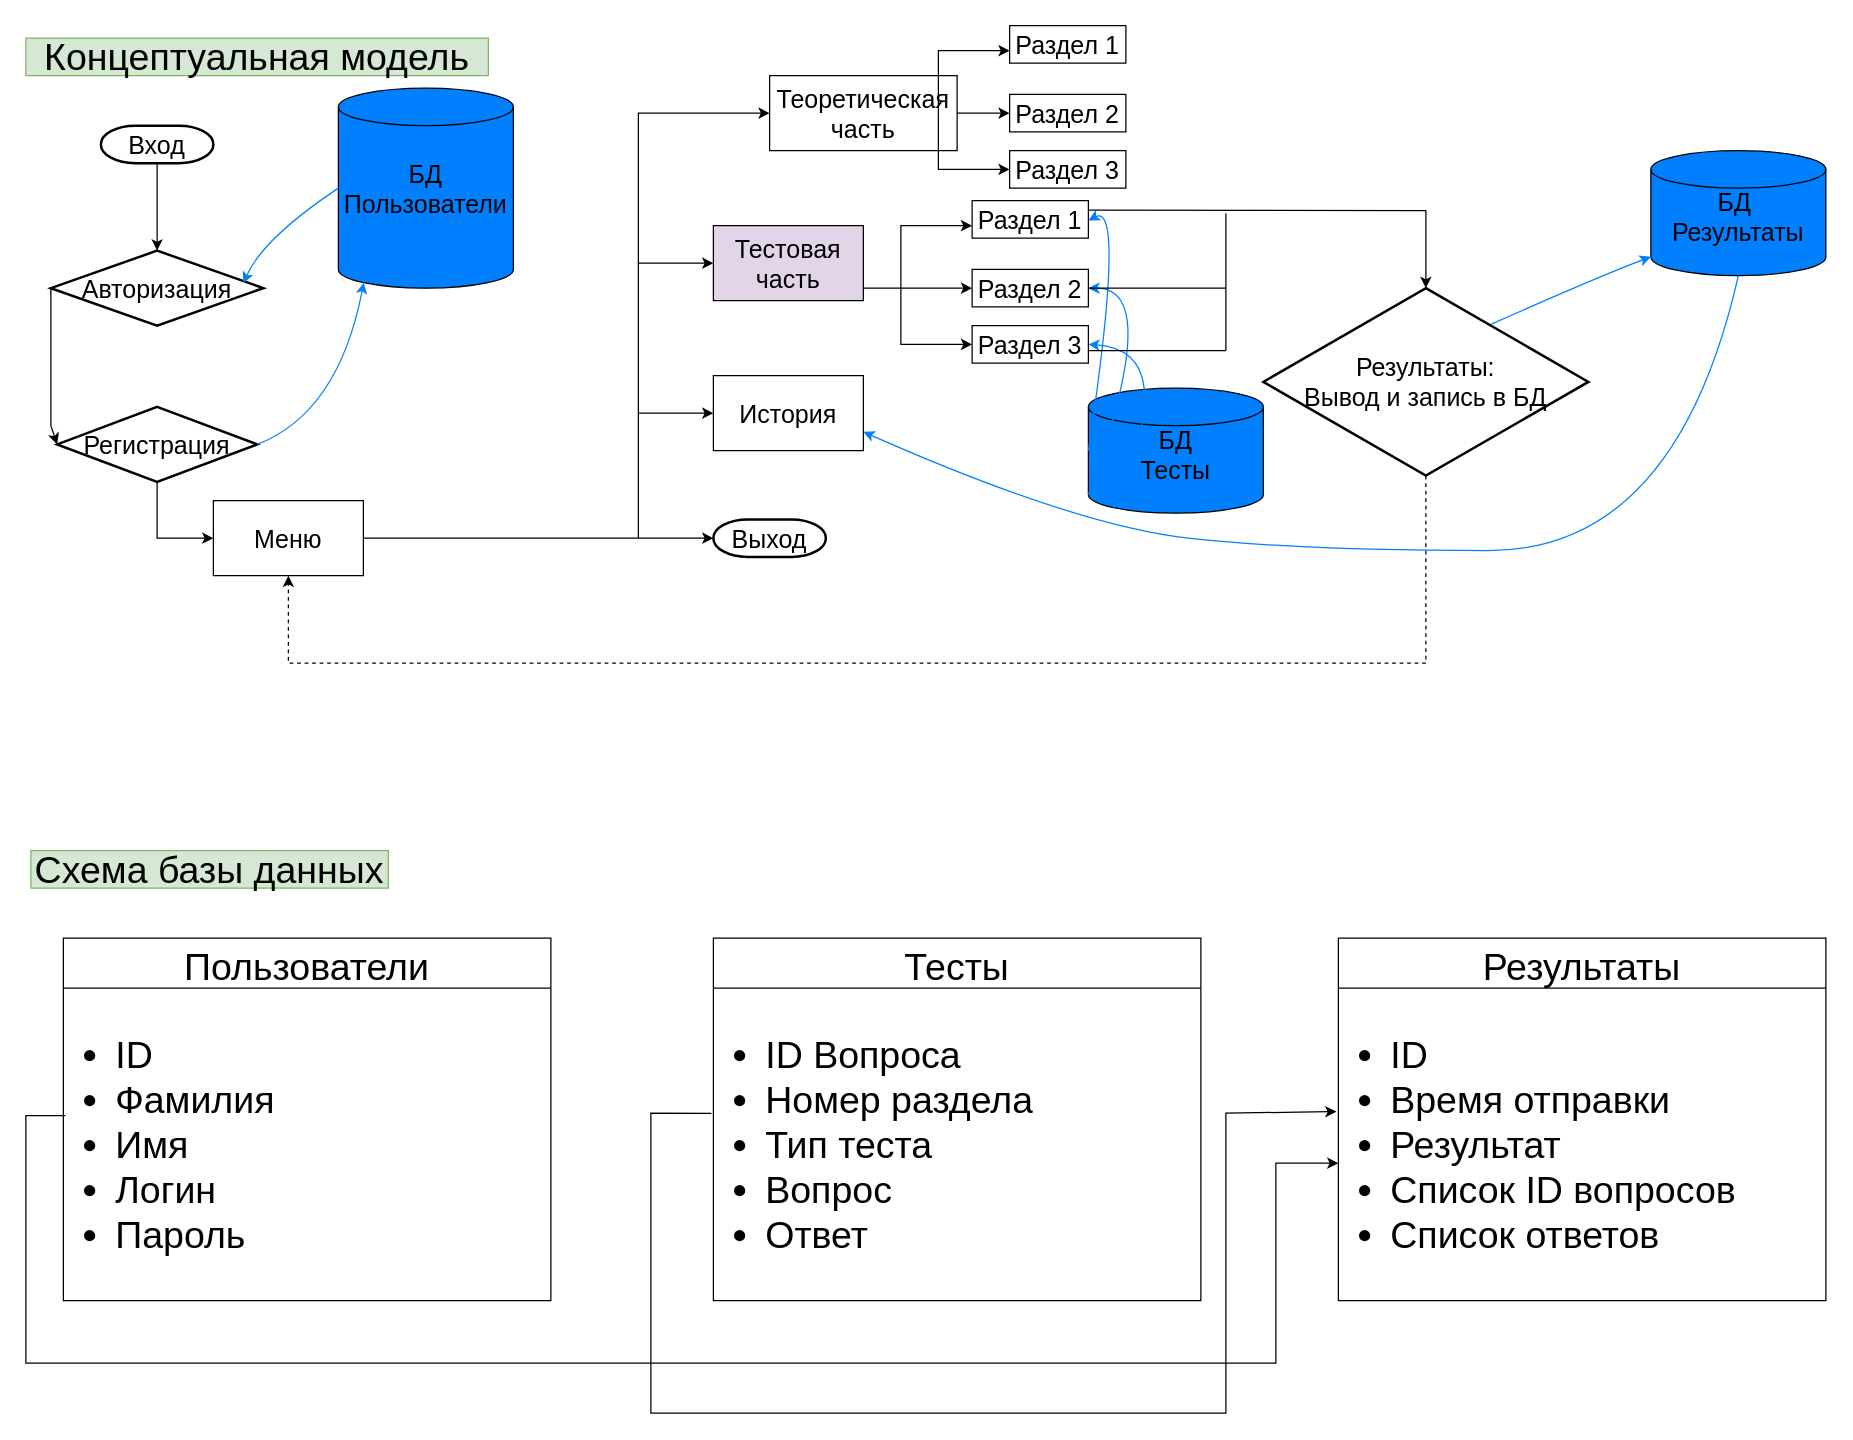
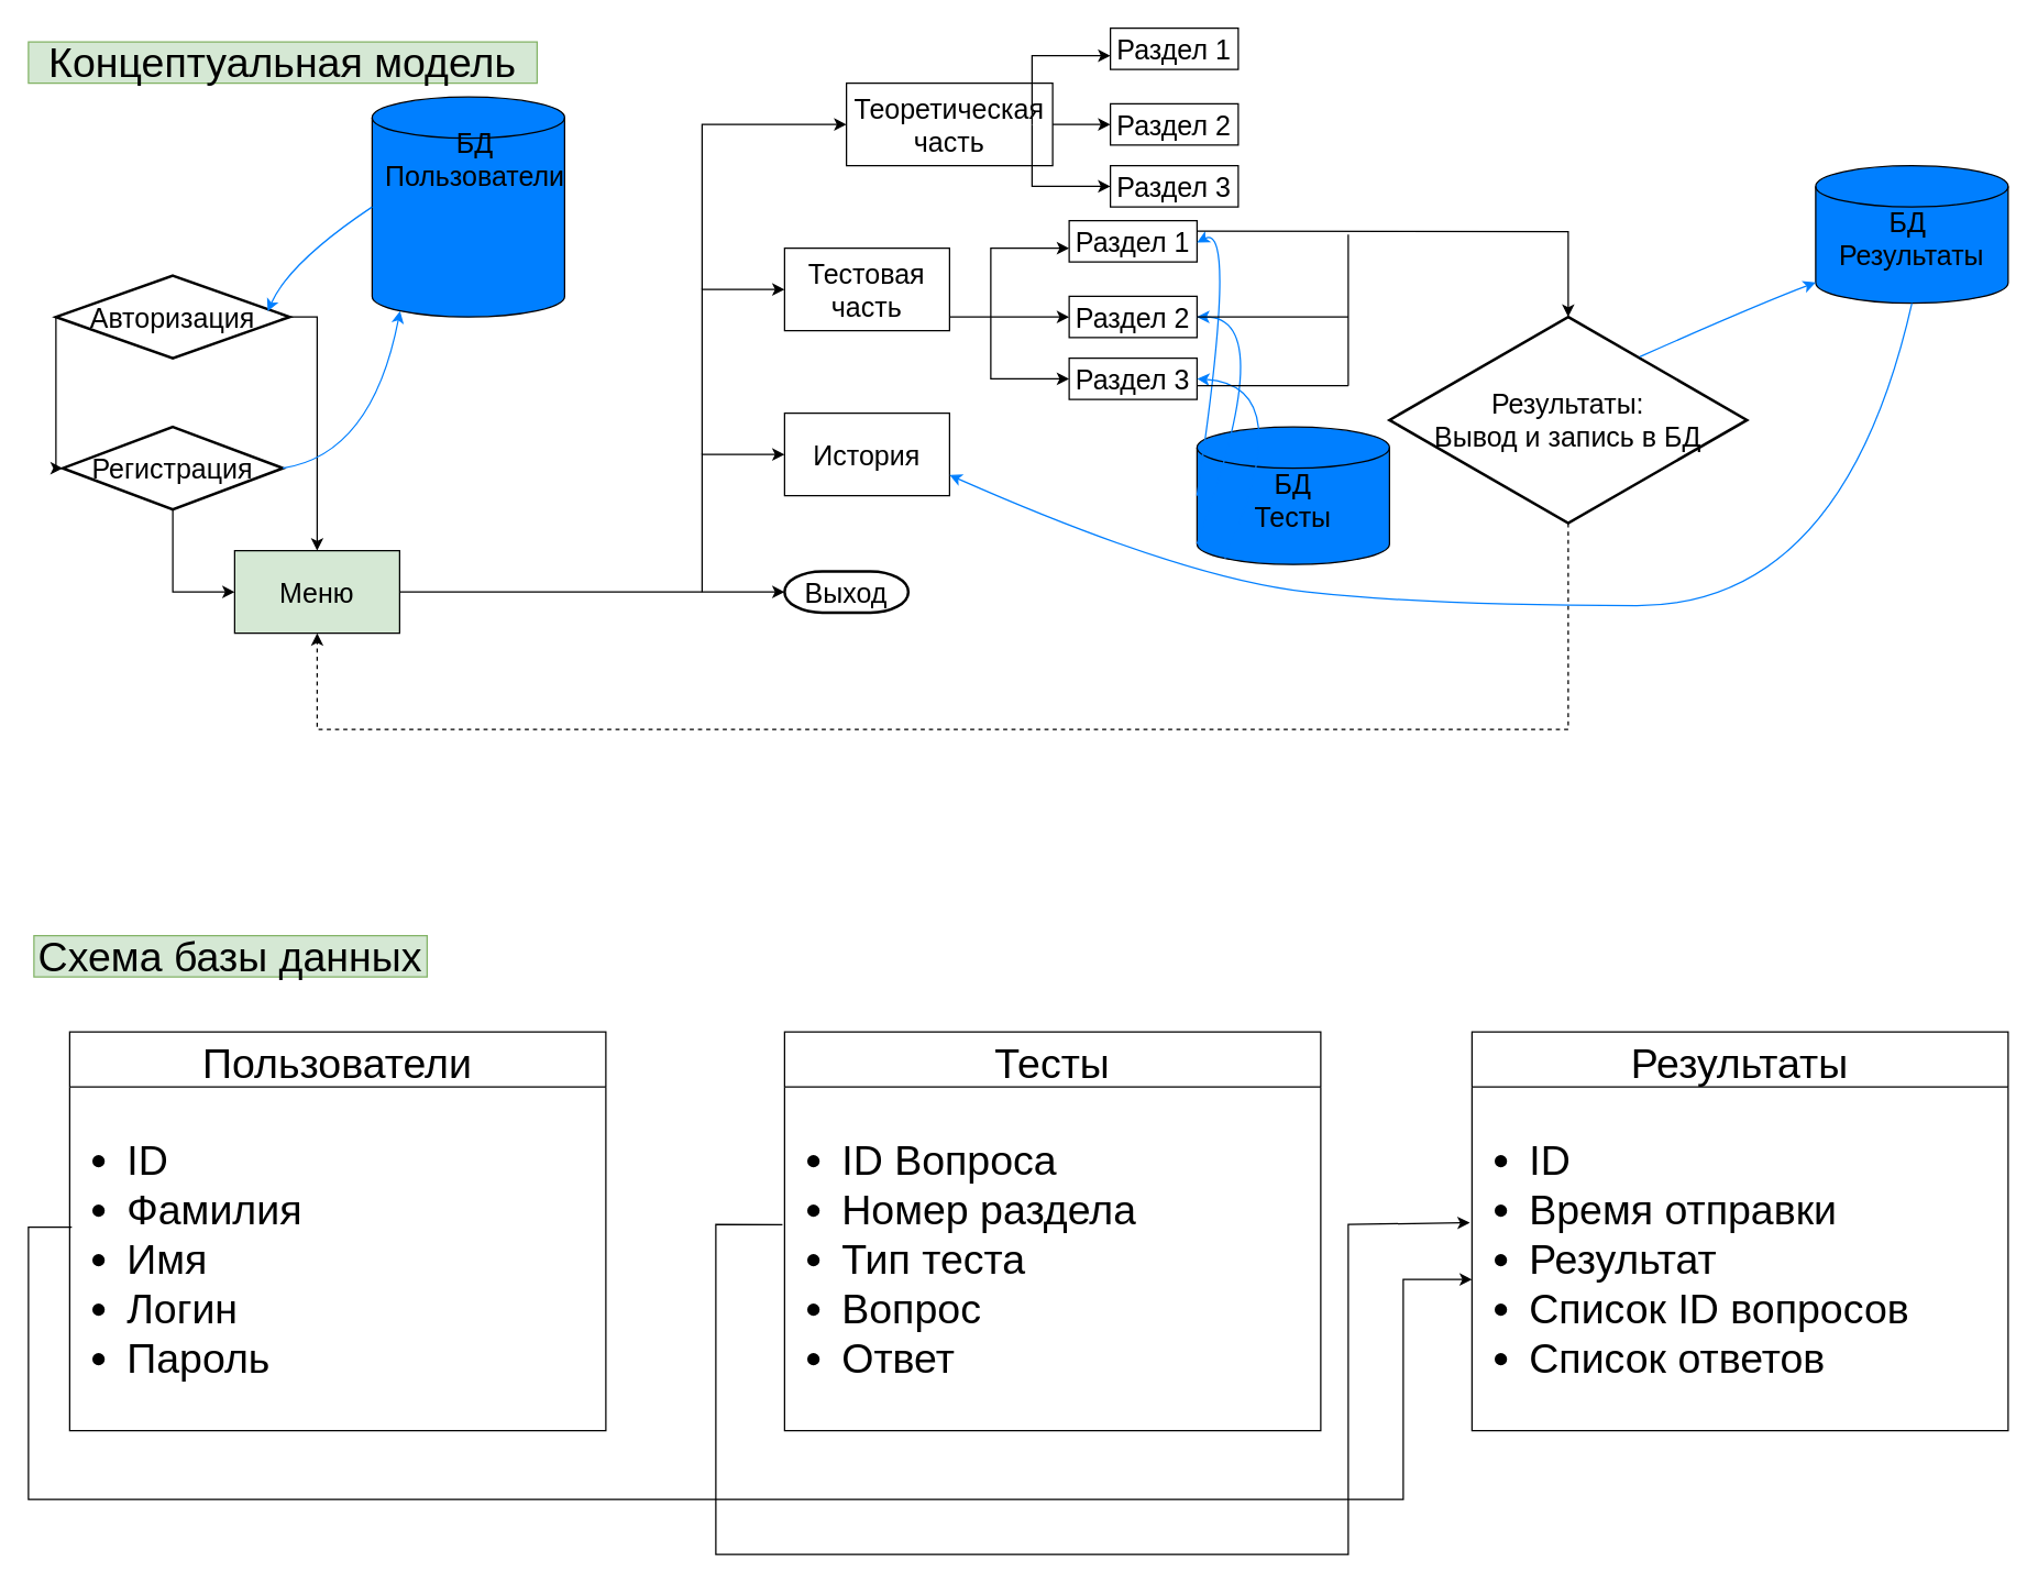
- <mxCell id="4" value="Вход" style="strokeWidth=2;html=1;shape=mxgraph.flowchart.terminator;whiteSpace=wrap;fontSize=20;" vertex="1" parent="1"><mxGeometry x="80" y="100" width="90" height="30" as="geometry" /></mxCell>
- <mxCell id="3" value="&lt;font style=&quot;font-size: 20px&quot;&gt;БД&lt;br&gt;Пользователи&lt;/font&gt;" style="text;html=1;strokeColor=none;fillColor=none;align=center;verticalAlign=middle;whiteSpace=wrap;rounded=0;" vertex="1" parent="1"><mxGeometry x="280" y="132.5" width="120" height="35" as="geometry" /></mxCell>
+ <mxCell id="3" value="&lt;font style=&quot;font-size: 20px&quot;&gt;БД&lt;br&gt;Пользователи&lt;/font&gt;" style="text;html=1;strokeColor=none;fillColor=none;align=center;verticalAlign=middle;whiteSpace=wrap;rounded=0;" vertex="1" parent="1"><mxGeometry x="285" y="97.5" width="120" height="35" as="geometry" /></mxCell>
- <mxCell id="5" value="" style="endArrow=classic;html=1;rounded=0;fontSize=20;exitX=0.5;exitY=1;exitDx=0;exitDy=0;exitPerimeter=0;" edge="1" parent="1" source="4" target="6"><mxGeometry width="50" height="50" relative="1" as="geometry"><mxPoint x="90" y="190" as="sourcePoint" /><mxPoint x="105" y="190" as="targetPoint" /></mxGeometry></mxCell>
- <mxCell id="20" value="Тестовая часть" style="rounded=0;whiteSpace=wrap;html=1;fontSize=20;fillColor=#e1d5e7;" vertex="1" parent="1"><mxGeometry x="570" y="180" width="120" height="60" as="geometry" /></mxCell>
+ <mxCell id="20" value="Тестовая часть" style="rounded=0;whiteSpace=wrap;html=1;fontSize=20;" vertex="1" parent="1"><mxGeometry x="570" y="180" width="120" height="60" as="geometry" /></mxCell>
+ <mxCell id="9" value="" style="endArrow=classic;html=1;rounded=0;fontSize=20;exitX=1;exitY=0.5;exitDx=0;exitDy=0;exitPerimeter=0;entryX=0.5;entryY=0;entryDx=0;entryDy=0;" edge="1" parent="1" source="6" target="11"><mxGeometry width="50" height="50" relative="1" as="geometry"><mxPoint x="220" y="300" as="sourcePoint" /><mxPoint x="230" y="410" as="targetPoint" /><Array as="points"><mxPoint x="230" y="230" /></Array></mxGeometry></mxCell>
- <mxCell id="8" value="Регистрация" style="strokeWidth=2;html=1;shape=mxgraph.flowchart.decision;whiteSpace=wrap;fontSize=20;" vertex="1" parent="1"><mxGeometry x="45" y="325" width="160" height="60" as="geometry" /></mxCell>
+ <mxCell id="8" value="Регистрация" style="strokeWidth=2;html=1;shape=mxgraph.flowchart.decision;whiteSpace=wrap;fontSize=20;" vertex="1" parent="1"><mxGeometry x="45" y="310" width="160" height="60" as="geometry" /></mxCell>
- <mxCell id="11" value="Меню" style="rounded=0;whiteSpace=wrap;html=1;fontSize=20;" vertex="1" parent="1"><mxGeometry x="170" y="400" width="120" height="60" as="geometry" /></mxCell>
+ <mxCell id="11" value="Меню" style="rounded=0;whiteSpace=wrap;html=1;fontSize=20;fillColor=#d5e8d4;" vertex="1" parent="1"><mxGeometry x="170" y="400" width="120" height="60" as="geometry" /></mxCell>
